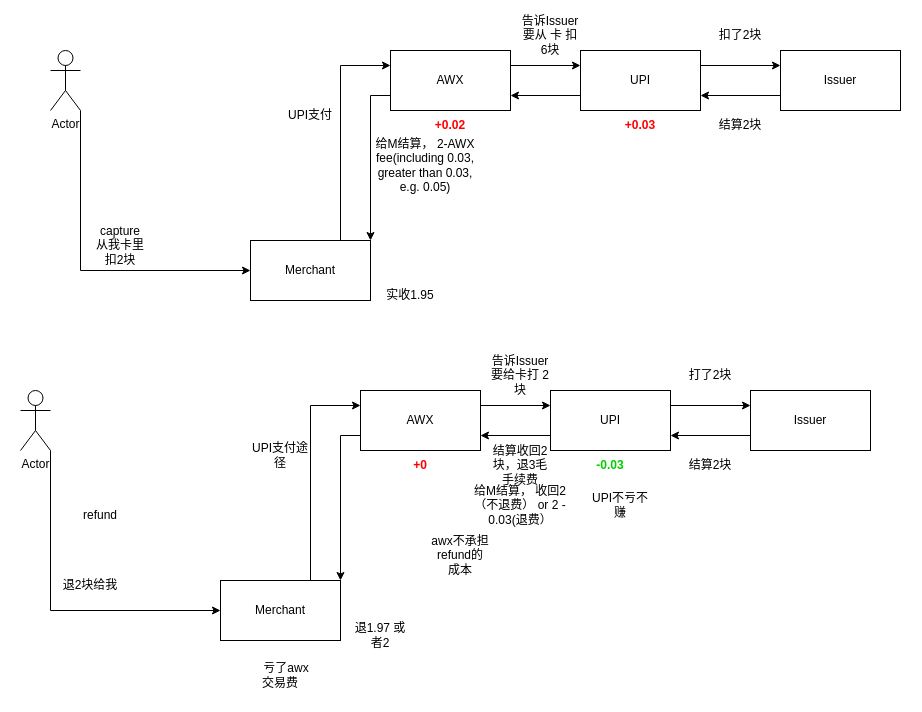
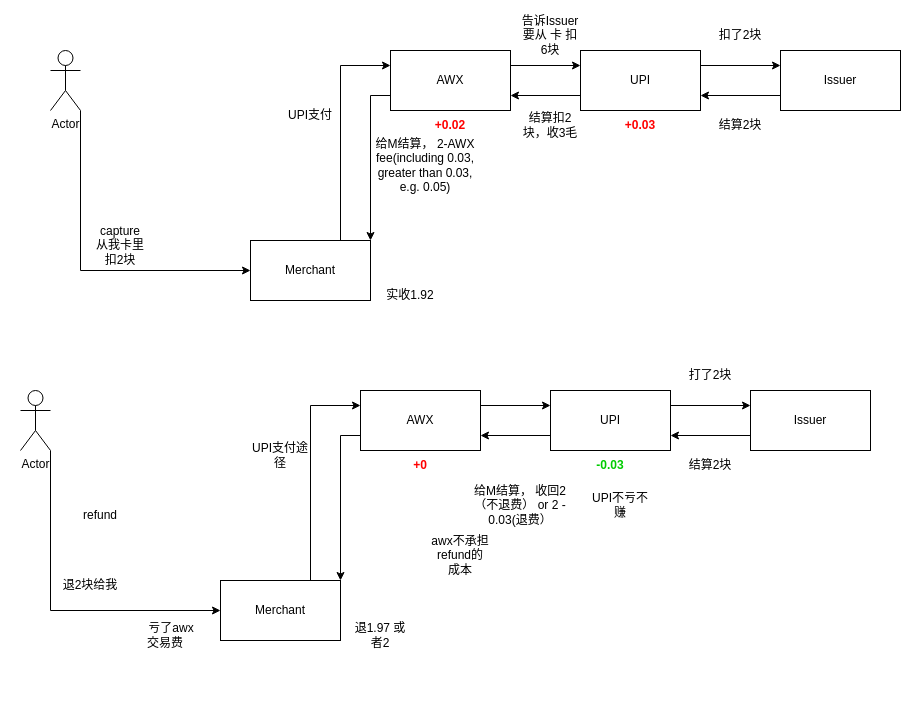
+ <mxCell id="15" value="结算扣2块，收3毛" style="text;html=1;strokeColor=none;fillColor=none;align=center;verticalAlign=middle;whiteSpace=wrap;rounded=0;" vertex="1" parent="1"><mxGeometry x="520" y="110" width="60" height="30" as="geometry" /></mxCell>
- <mxCell id="21" value="实收1.95" style="text;html=1;strokeColor=none;fillColor=none;align=center;verticalAlign=middle;whiteSpace=wrap;rounded=0;" vertex="1" parent="1"><mxGeometry x="380" y="280" width="60" height="30" as="geometry" /></mxCell>
+ <mxCell id="21" value="实收1.92" style="text;html=1;strokeColor=none;fillColor=none;align=center;verticalAlign=middle;whiteSpace=wrap;rounded=0;" vertex="1" parent="1"><mxGeometry x="380" y="280" width="60" height="30" as="geometry" /></mxCell>
- <mxCell id="36" value="告诉Issuer 要给卡打 2块" style="text;html=1;strokeColor=none;fillColor=none;align=center;verticalAlign=middle;whiteSpace=wrap;rounded=0;" vertex="1" parent="1"><mxGeometry x="490" y="360" width="60" height="30" as="geometry" /></mxCell>
- <mxCell id="37" value="结算收回2块，退3毛手续费" style="text;html=1;strokeColor=none;fillColor=none;align=center;verticalAlign=middle;whiteSpace=wrap;rounded=0;" vertex="1" parent="1"><mxGeometry x="490" y="450" width="60" height="30" as="geometry" /></mxCell>
- <mxCell id="48" value="　亏了awx交易费" style="text;html=1;strokeColor=none;fillColor=none;align=center;verticalAlign=middle;whiteSpace=wrap;rounded=0;" vertex="1" parent="1"><mxGeometry x="250" y="660" width="60" height="30" as="geometry" /></mxCell>
+ <mxCell id="48" value="　亏了awx交易费" style="text;html=1;strokeColor=none;fillColor=none;align=center;verticalAlign=middle;whiteSpace=wrap;rounded=0;" vertex="1" parent="1"><mxGeometry x="135" y="620" width="60" height="30" as="geometry" /></mxCell>
